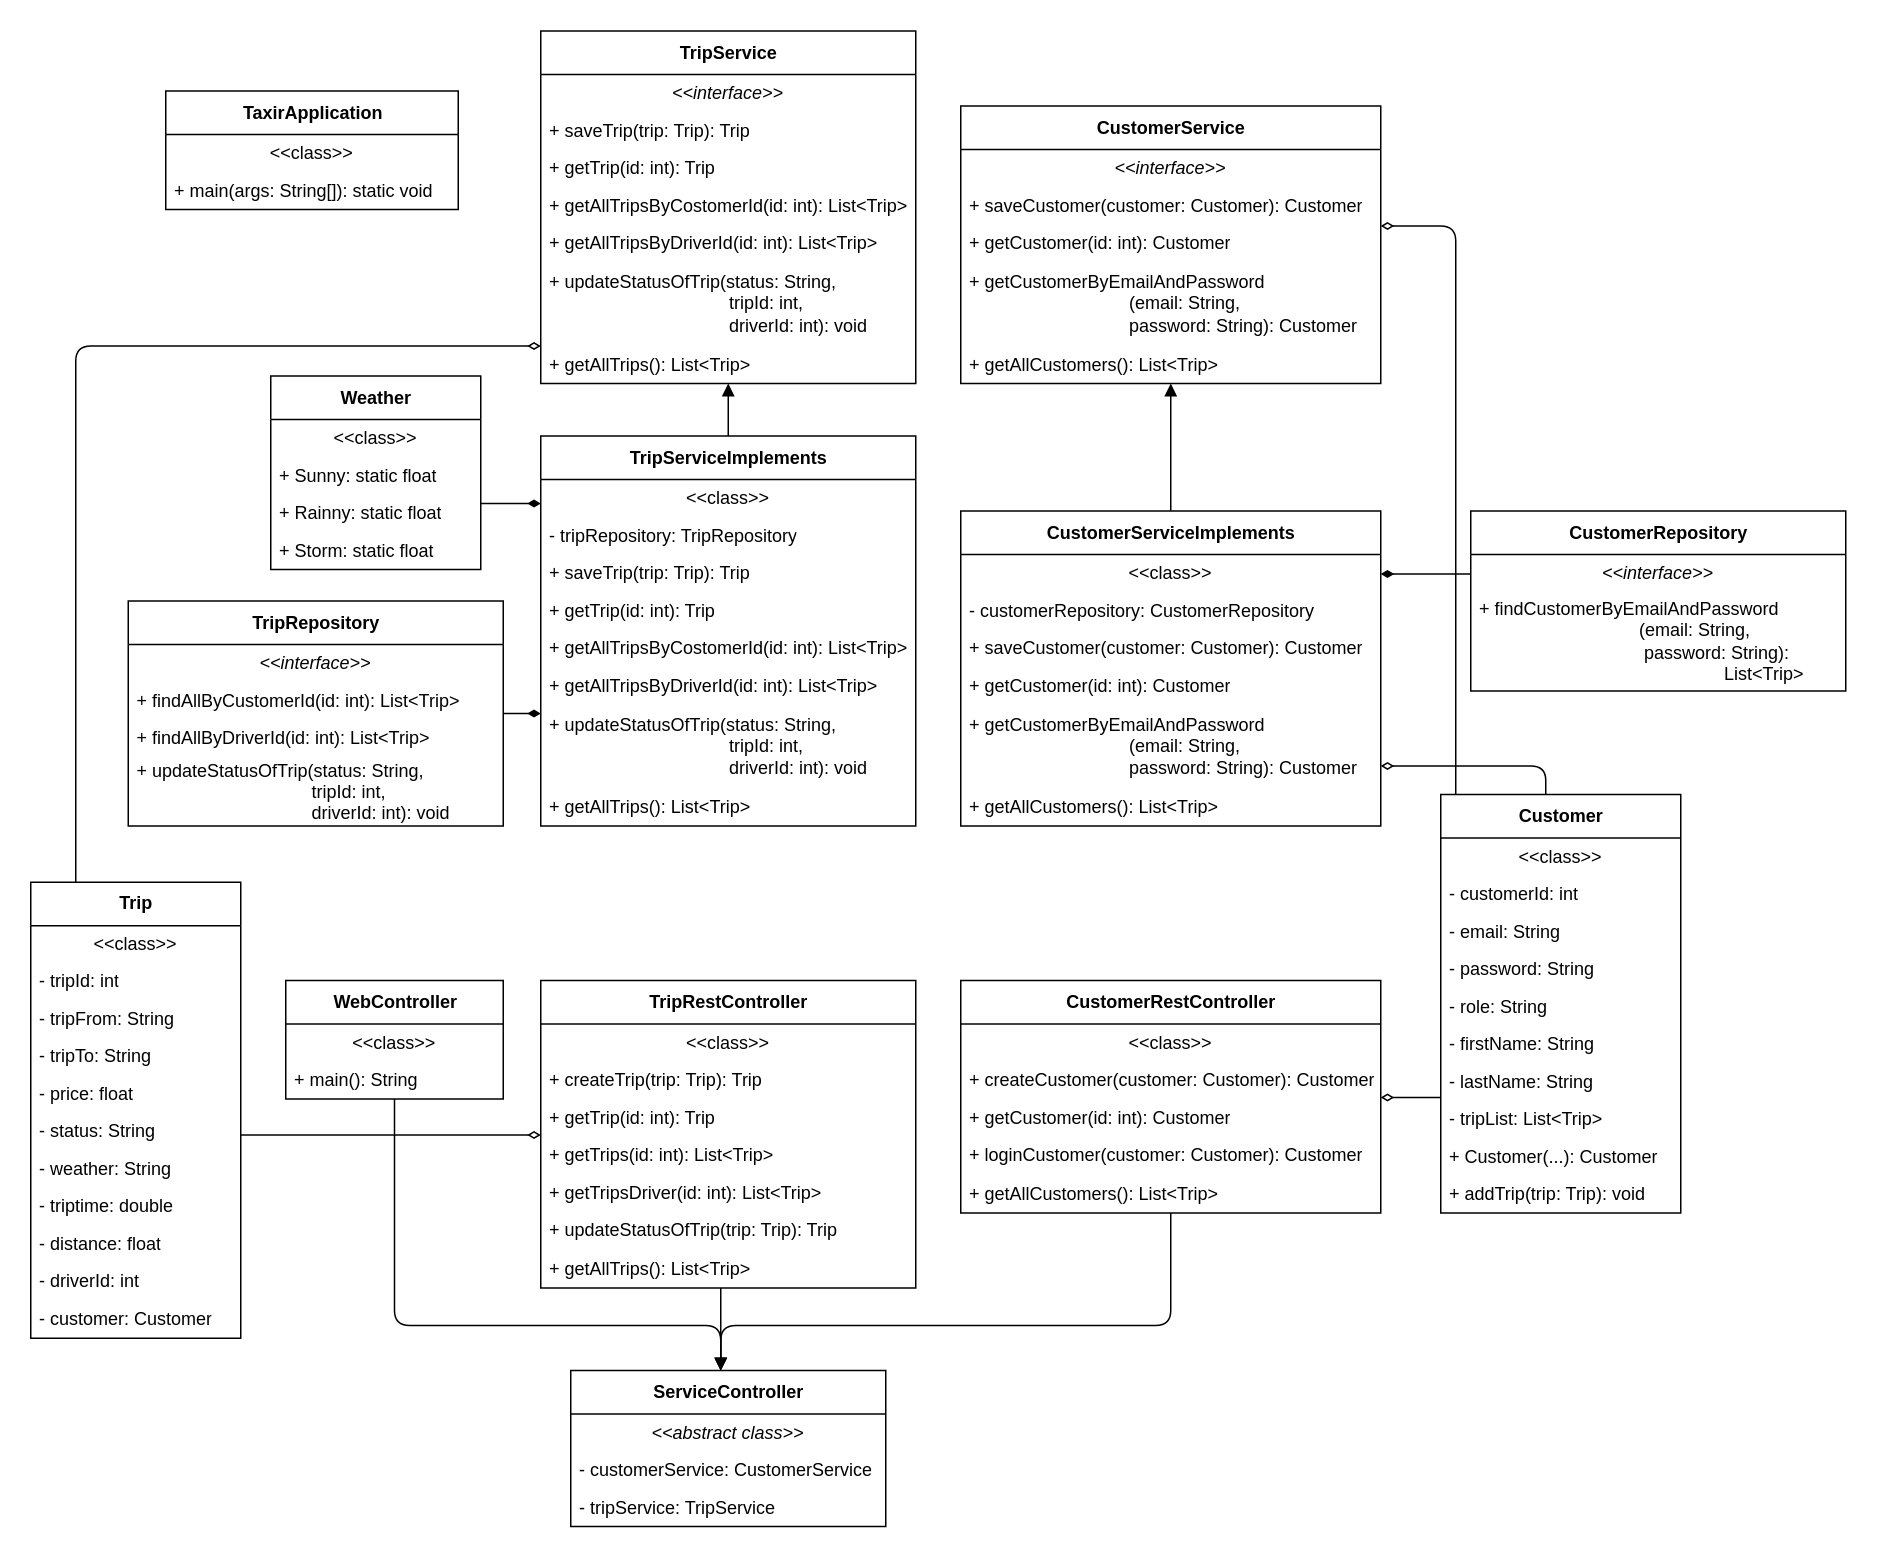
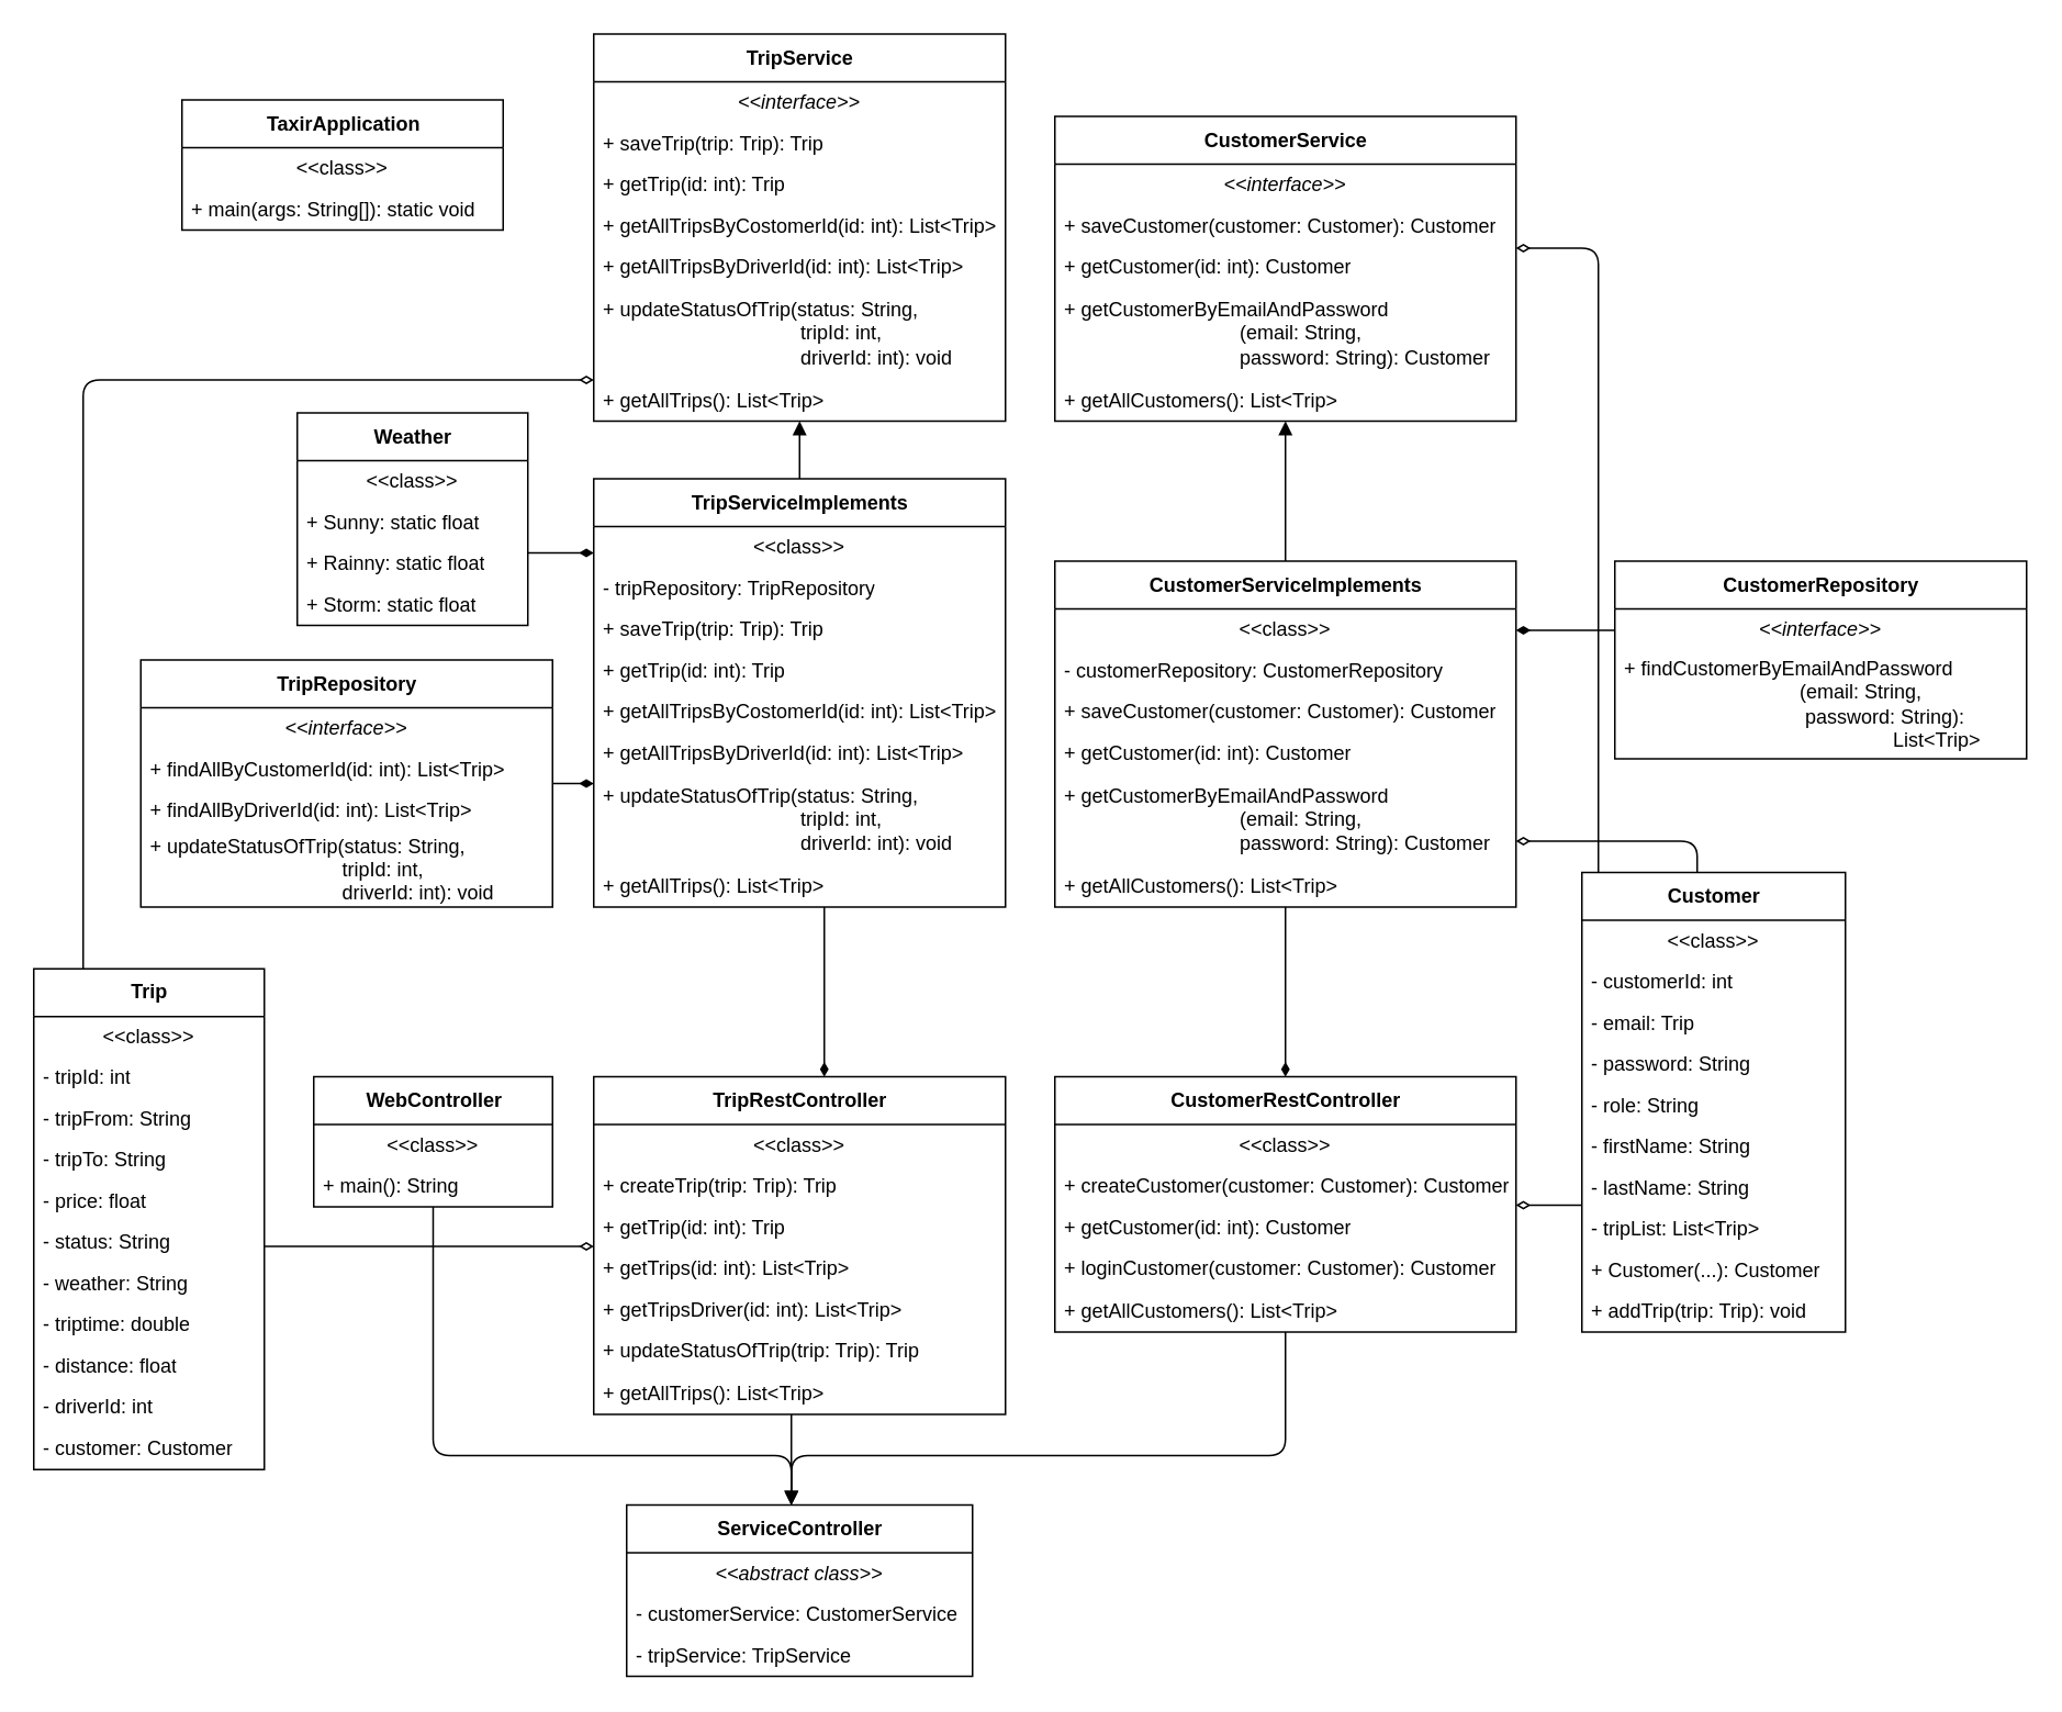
+ <mxCell id="54" style="edgeStyle=elbowEdgeStyle;elbow=vertical;html=1;fontFamily=Tahoma;endArrow=diamondThin;endFill=1;" edge="1" parent="1" source="55" target="89"><mxGeometry relative="1" as="geometry" /></mxCell>
+ <mxCell id="63" style="edgeStyle=elbowEdgeStyle;elbow=vertical;html=1;fontFamily=Tahoma;endArrow=diamondThin;endFill=1;" edge="1" parent="1" source="64" target="80"><mxGeometry relative="1" as="geometry"><Array as="points"><mxPoint x="500" y="560" /></Array></mxGeometry></mxCell>
- <mxCell id="28" value="- email: String" style="text;html=1;strokeColor=none;fillColor=none;align=left;verticalAlign=middle;spacingLeft=4;spacingRight=4;overflow=hidden;rotatable=0;points=[[0,0.5],[1,0.5]];portConstraint=eastwest;" vertex="1" parent="25"><mxGeometry y="79" width="160" height="25" as="geometry" /></mxCell>
+ <mxCell id="28" value="- email: Trip" style="text;html=1;strokeColor=none;fillColor=none;align=left;verticalAlign=middle;spacingLeft=4;spacingRight=4;overflow=hidden;rotatable=0;points=[[0,0.5],[1,0.5]];portConstraint=eastwest;" vertex="1" parent="25"><mxGeometry y="79" width="160" height="25" as="geometry" /></mxCell>
